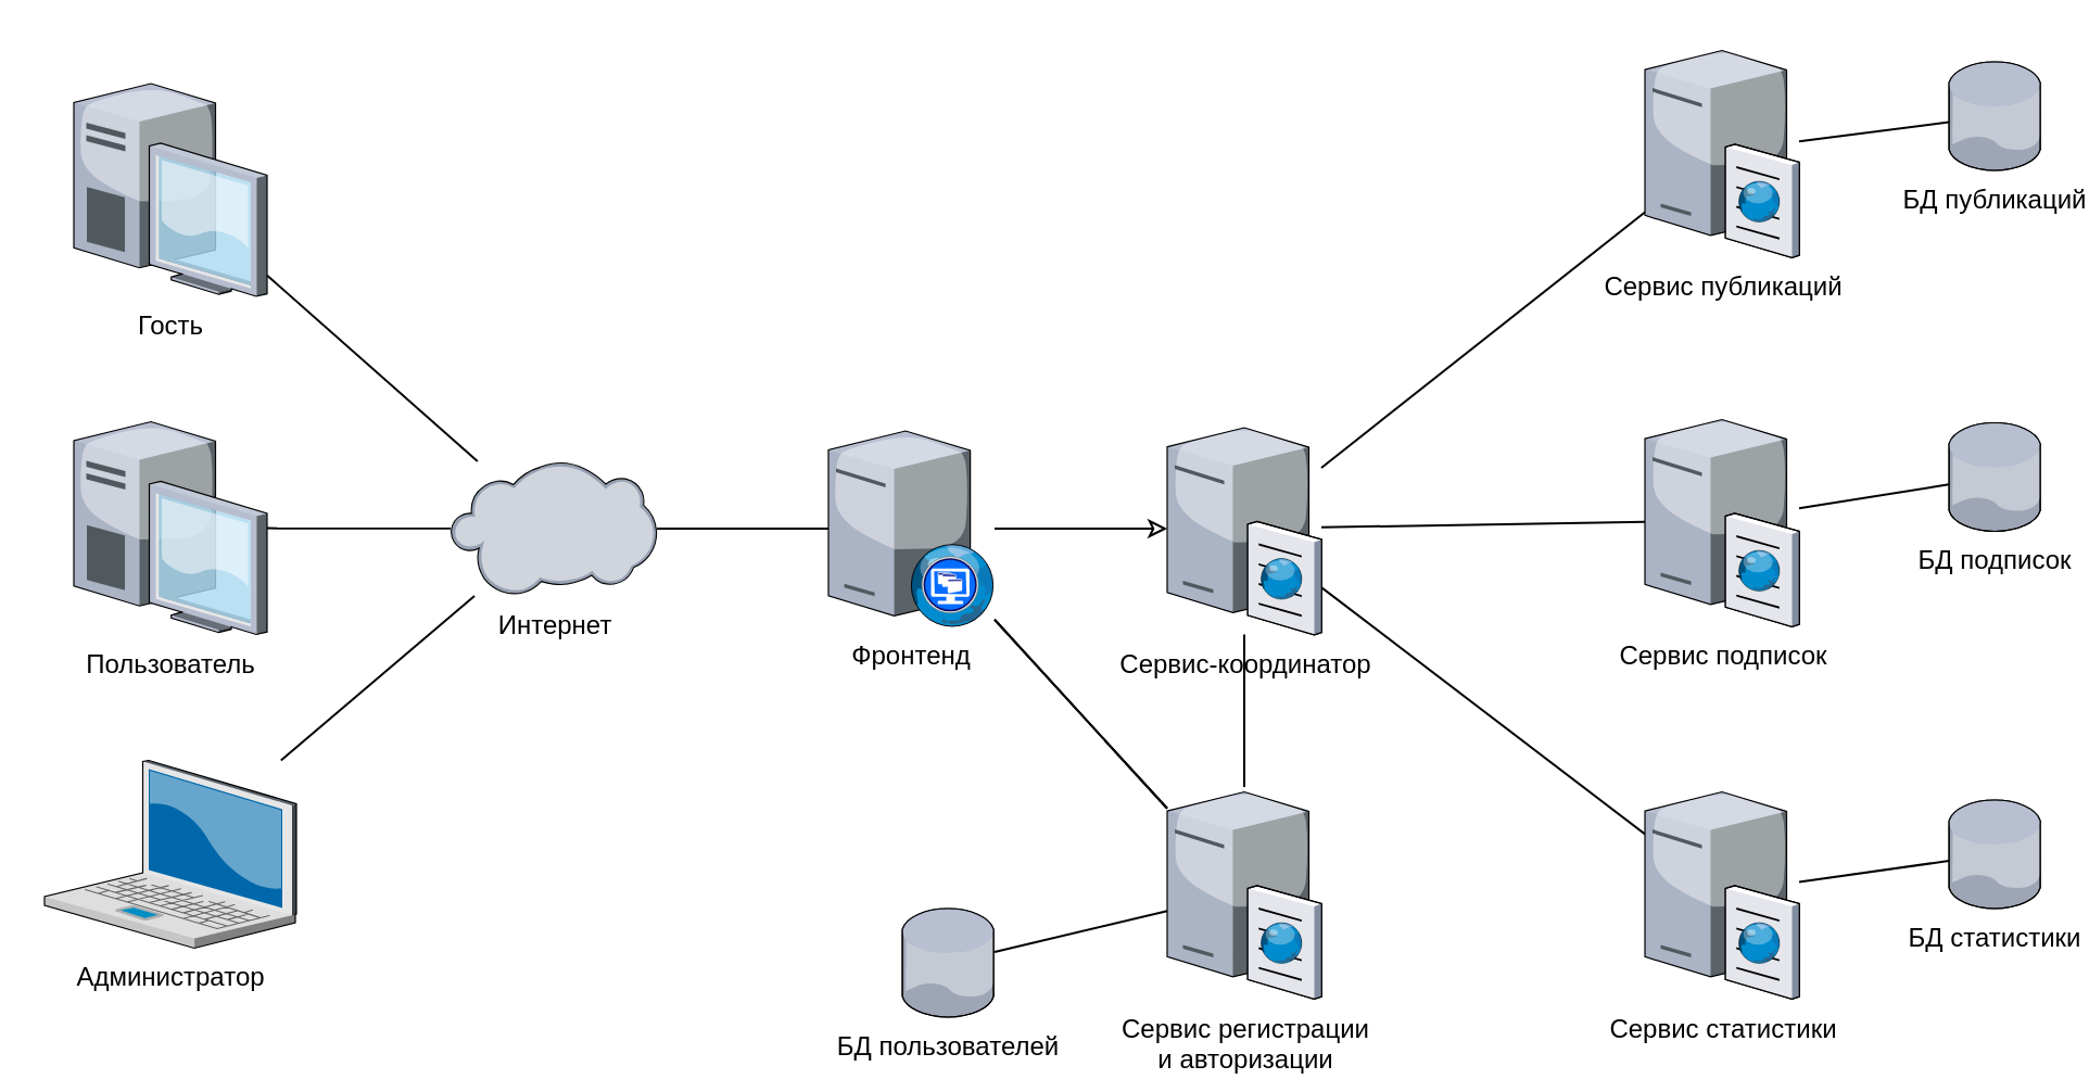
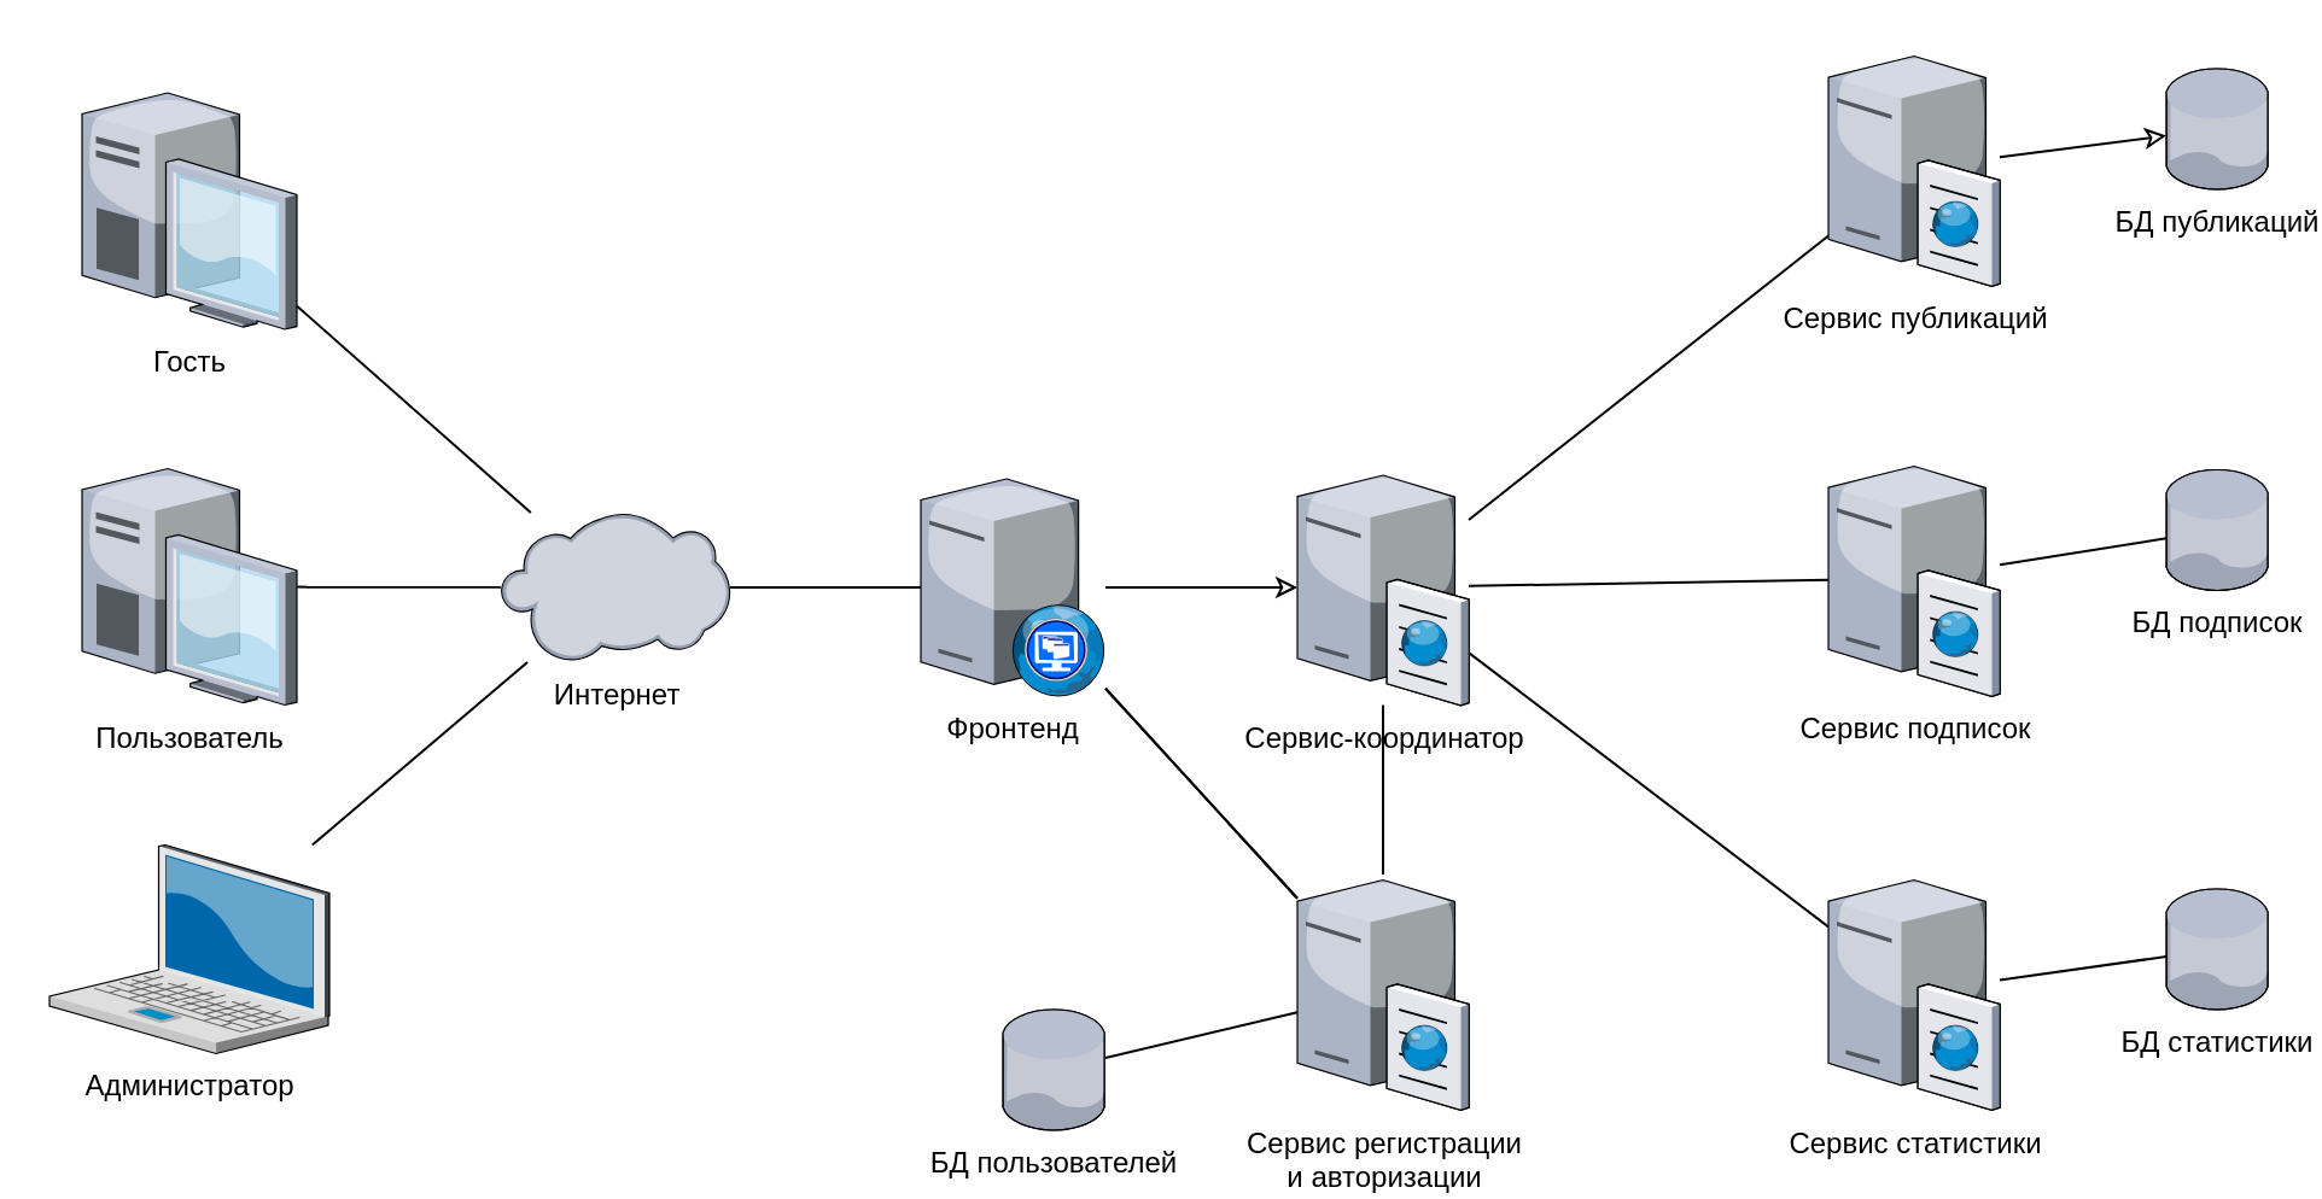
- <mxCell id="17" style="edgeStyle=none;rounded=0;orthogonalLoop=1;jettySize=auto;html=1;endArrow=none;endFill=0;" parent="1" source="18" target="24" edge="1"><mxGeometry relative="1" as="geometry" /></mxCell>
+ <mxCell id="17" style="edgeStyle=none;rounded=0;orthogonalLoop=1;jettySize=auto;html=1;endArrow=classic;endFill=0;" parent="1" source="18" target="24" edge="1"><mxGeometry relative="1" as="geometry" /></mxCell>
